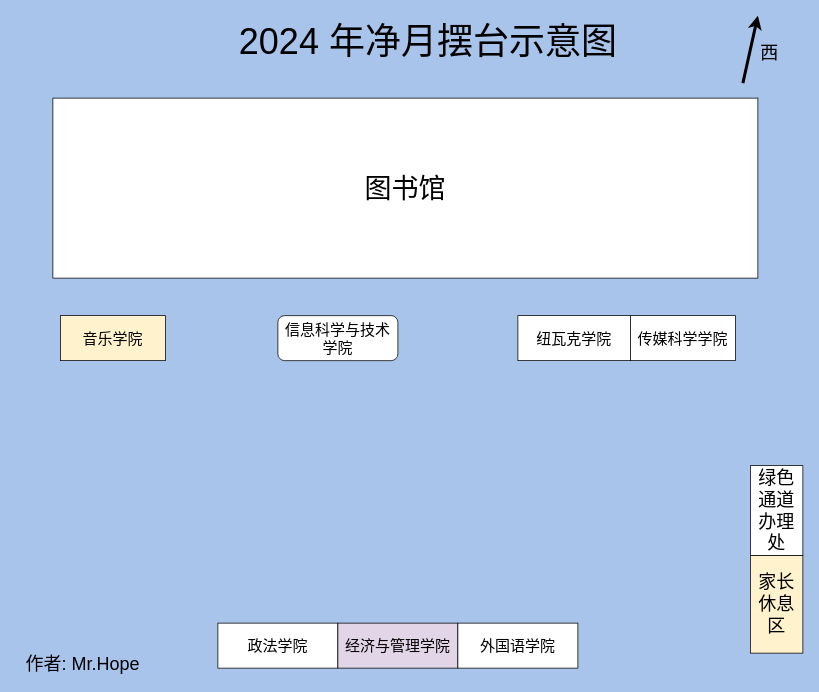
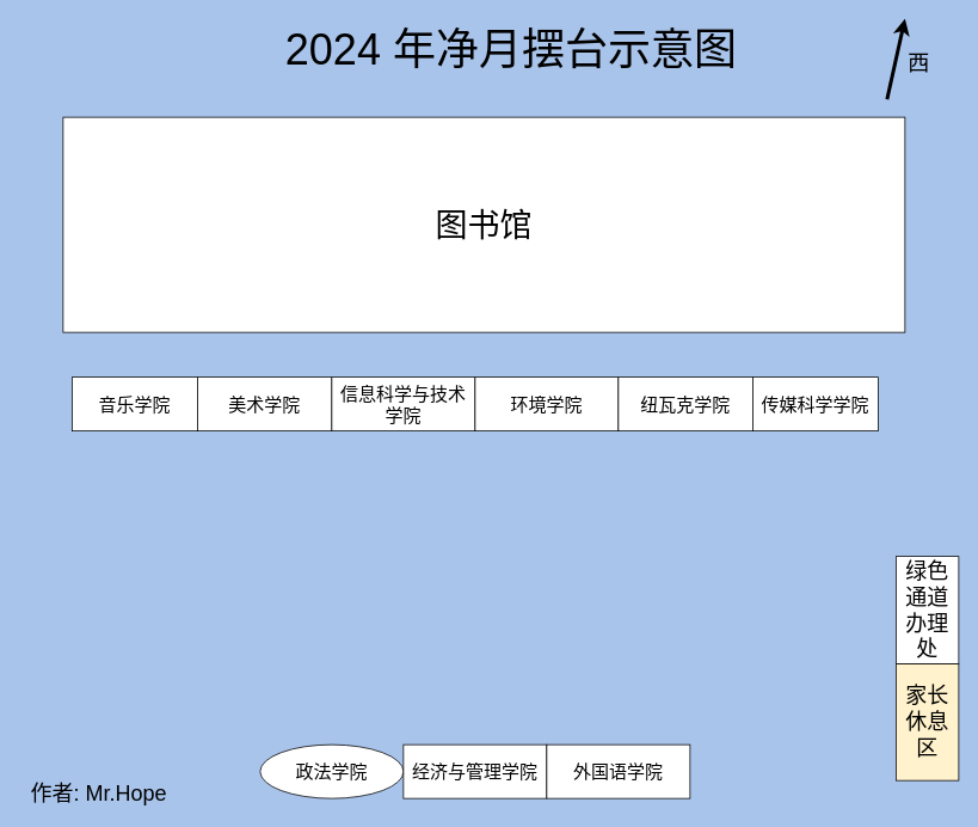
- <mxCell id="8" value="音乐学院" style="rounded=0;whiteSpace=wrap;html=1;fontSize=20;fillColor=#fff2cc;" parent="1" vertex="1"><mxGeometry x="80" y="420" width="140" height="60" as="geometry" /></mxCell>
+ <mxCell id="8" value="音乐学院" style="rounded=0;whiteSpace=wrap;html=1;fontSize=20;" parent="1" vertex="1"><mxGeometry x="80" y="420" width="140" height="60" as="geometry" /></mxCell>
+ <mxCell id="10" value="美术学院" style="rounded=0;whiteSpace=wrap;html=1;fontSize=20;" vertex="1" parent="1"><mxGeometry x="220" y="420" width="150" height="60" as="geometry" /></mxCell>
- <mxCell id="11" value="信息科学与技术学院" style="whiteSpace=wrap;html=1;fontSize=20;rounded=1;" vertex="1" parent="1"><mxGeometry x="370" y="420" width="160" height="60" as="geometry" /></mxCell>
+ <mxCell id="11" value="信息科学与技术学院" style="rounded=0;whiteSpace=wrap;html=1;fontSize=20;" vertex="1" parent="1"><mxGeometry x="370" y="420" width="160" height="60" as="geometry" /></mxCell>
+ <mxCell id="12" value="环境学院" style="rounded=0;whiteSpace=wrap;html=1;fontSize=20;" vertex="1" parent="1"><mxGeometry x="530" y="420" width="160" height="60" as="geometry" /></mxCell>
- <mxCell id="15" value="政法学院" style="rounded=0;whiteSpace=wrap;html=1;fontSize=20;" vertex="1" parent="1"><mxGeometry x="290" y="830" width="160" height="60" as="geometry" /></mxCell>
+ <mxCell id="15" value="政法学院" style="ellipse;whiteSpace=wrap;html=1;fontSize=20;" vertex="1" parent="1"><mxGeometry x="290" y="830" width="160" height="60" as="geometry" /></mxCell>
- <mxCell id="16" value="经济与管理学院" style="rounded=0;whiteSpace=wrap;html=1;fontSize=20;fillColor=#e1d5e7;" vertex="1" parent="1"><mxGeometry x="450" y="830" width="160" height="60" as="geometry" /></mxCell>
+ <mxCell id="16" value="经济与管理学院" style="rounded=0;whiteSpace=wrap;html=1;fontSize=20;" vertex="1" parent="1"><mxGeometry x="450" y="830" width="160" height="60" as="geometry" /></mxCell>
